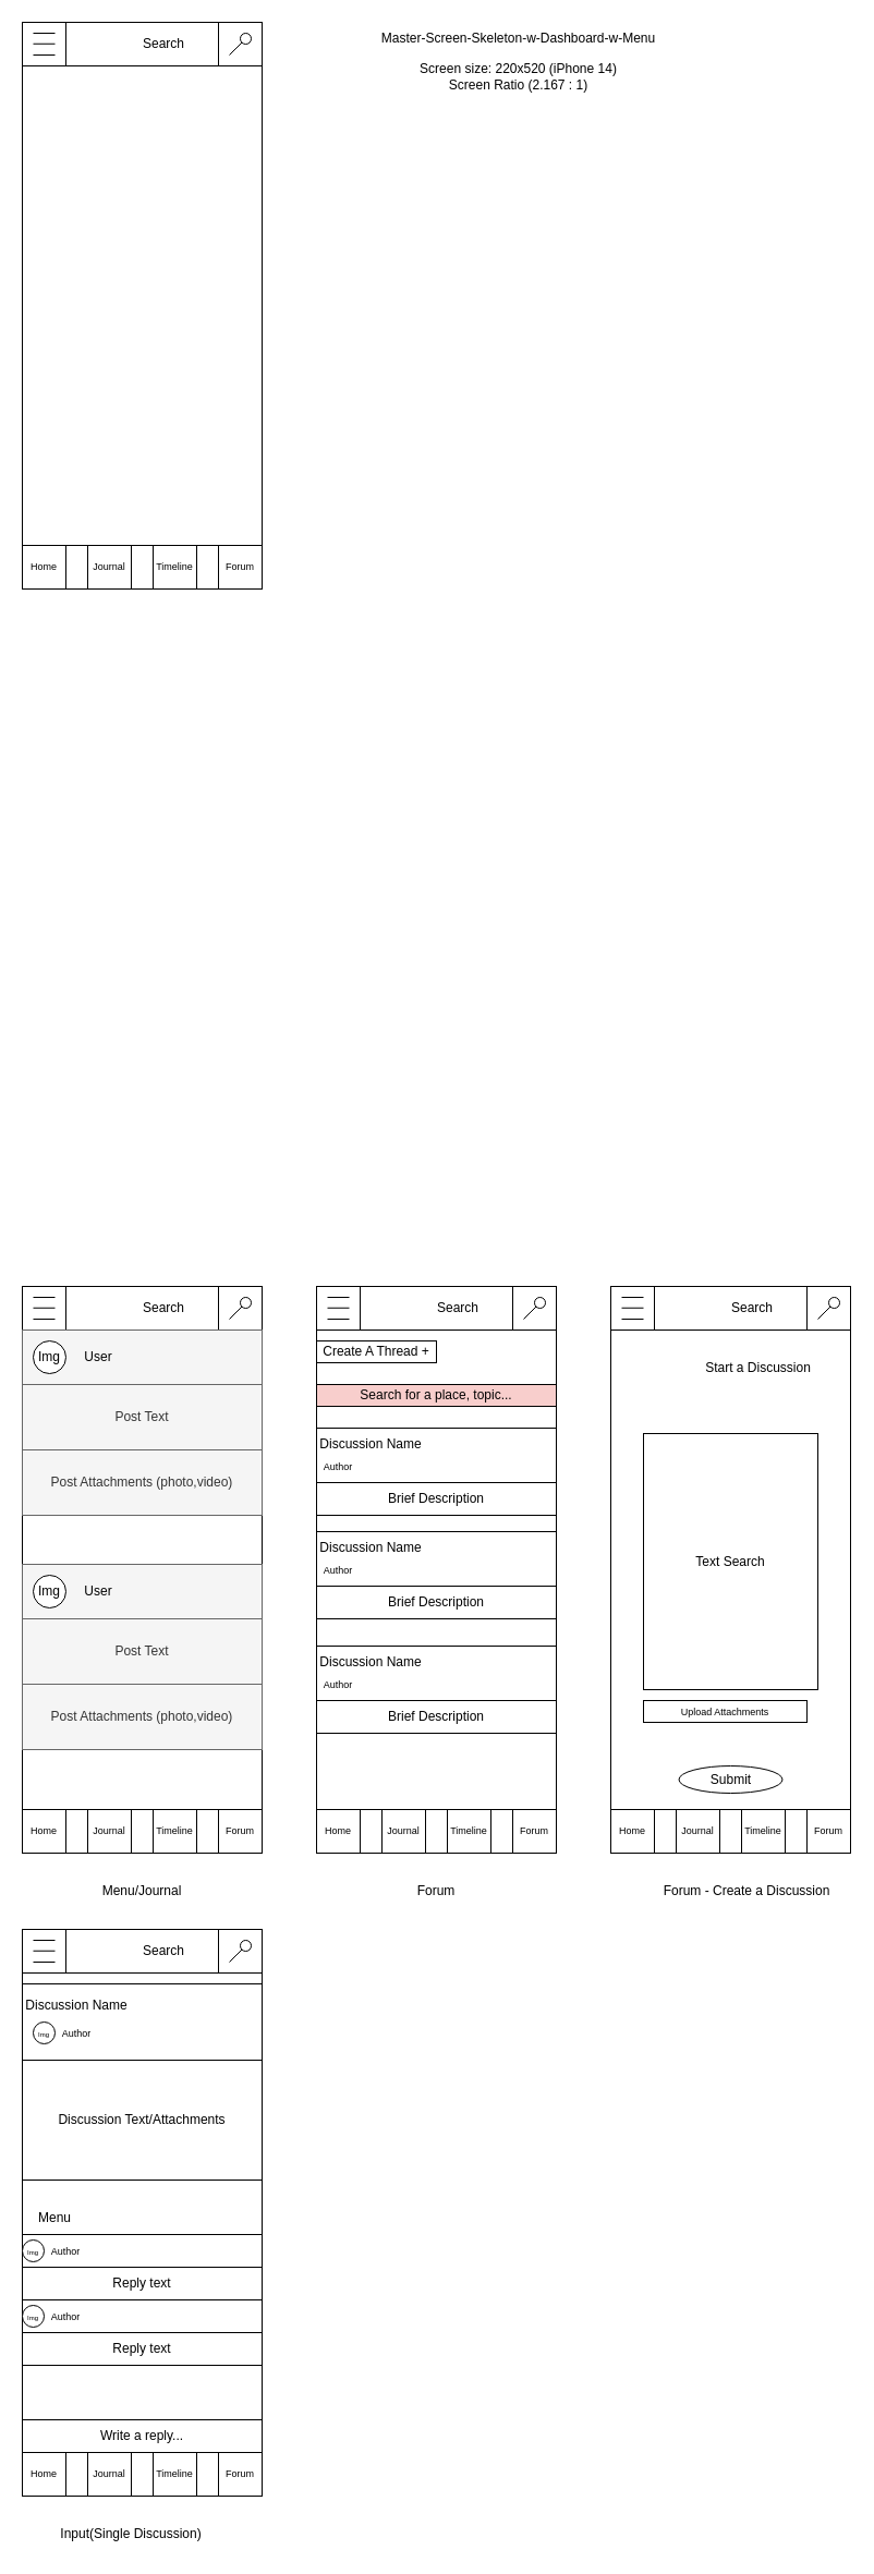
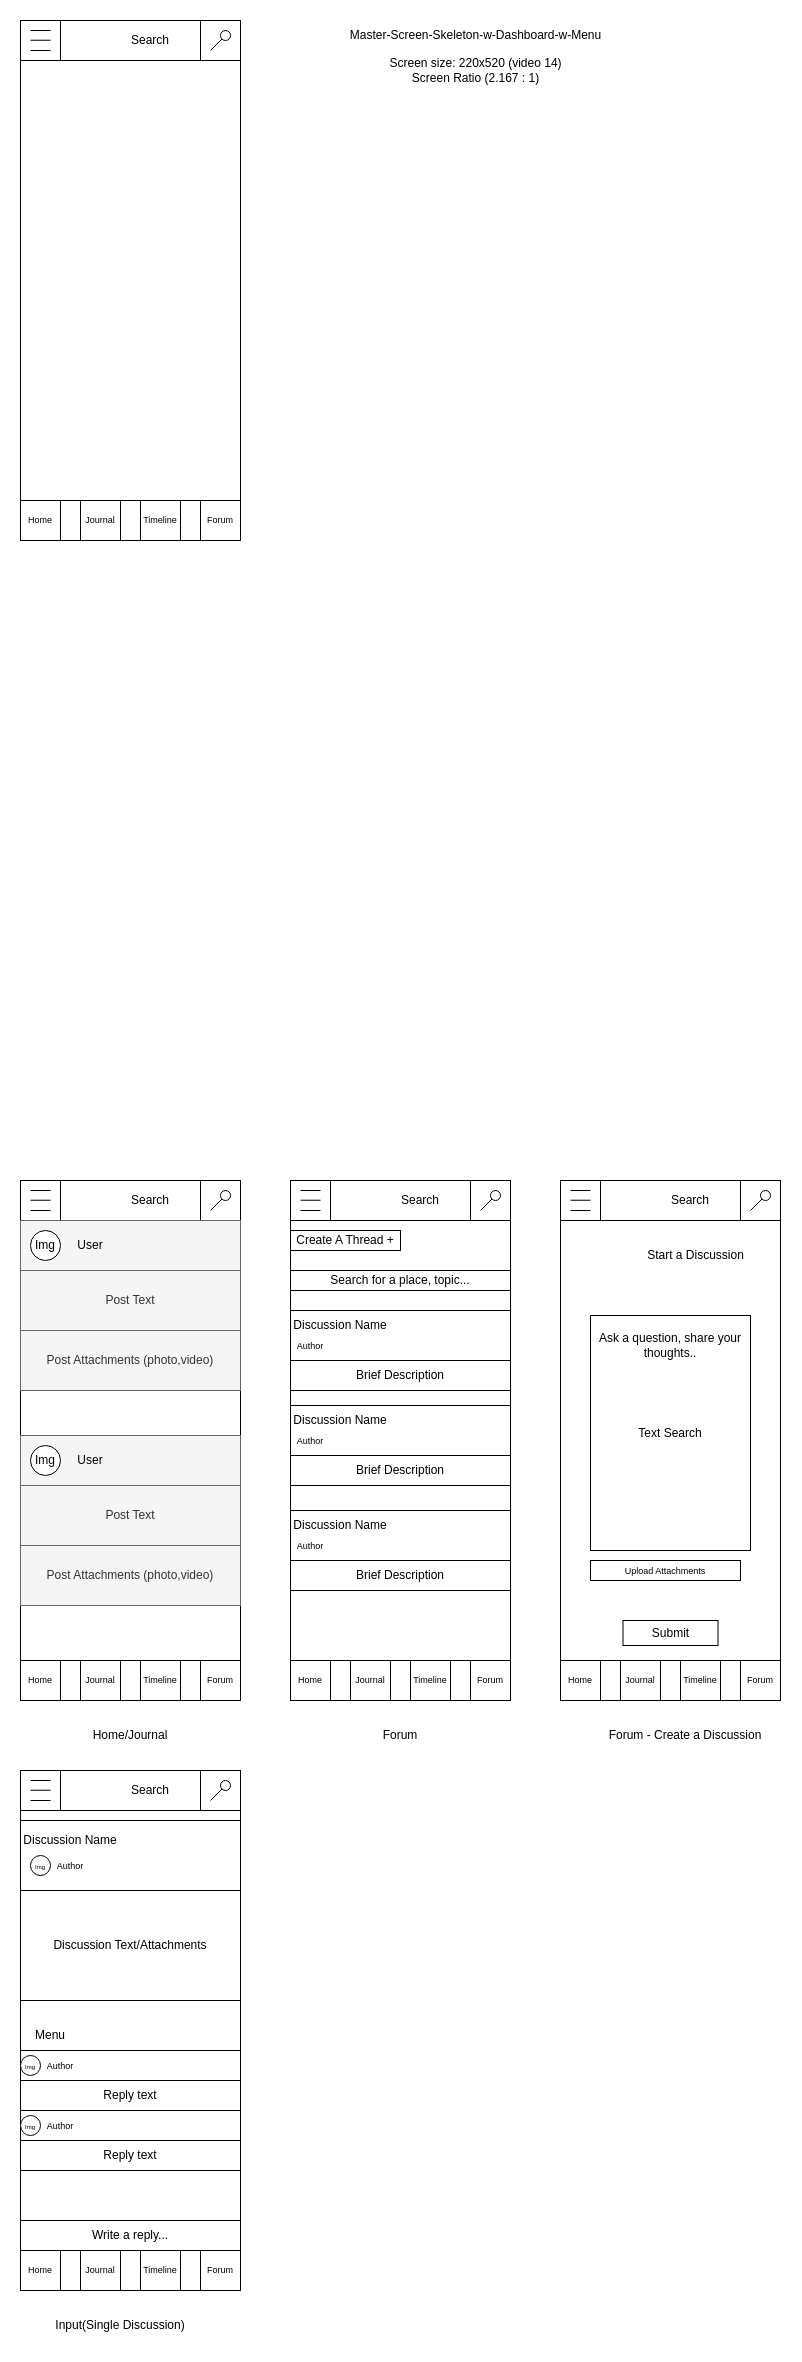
- <mxCell id="16" value="Screen size: 220x520 (iPhone 14) &lt;br&gt;Screen Ratio (2.167 : 1)" style="text;html=1;align=center;verticalAlign=middle;resizable=0;points=[];autosize=1;strokeColor=none;fillColor=none;" parent="1" vertex="1"><mxGeometry x="375" y="50" width="200" height="40" as="geometry" /></mxCell>
+ <mxCell id="16" value="Screen size: 220x520 (video 14) &lt;br&gt;Screen Ratio (2.167 : 1)" style="text;html=1;align=center;verticalAlign=middle;resizable=0;points=[];autosize=1;strokeColor=none;fillColor=none;" parent="1" vertex="1"><mxGeometry x="375" y="50" width="200" height="40" as="geometry" /></mxCell>
- <mxCell id="77" value="Search for a place, topic..." style="rounded=0;whiteSpace=wrap;html=1;fillColor=#f8cecc;" parent="1" vertex="1"><mxGeometry x="290" y="1270" width="220" height="20" as="geometry" /></mxCell>
+ <mxCell id="77" value="Search for a place, topic..." style="rounded=0;whiteSpace=wrap;html=1;" parent="1" vertex="1"><mxGeometry x="290" y="1270" width="220" height="20" as="geometry" /></mxCell>
+ <mxCell id="92" value="Ask a question, share your thoughts.." style="text;html=1;strokeColor=none;fillColor=none;align=center;verticalAlign=middle;whiteSpace=wrap;rounded=0;" parent="1" vertex="1"><mxGeometry x="590" y="1330" width="160" height="30" as="geometry" /></mxCell>
- <mxCell id="94" value="Submit" style="ellipse;whiteSpace=wrap;html=1;" parent="1" vertex="1"><mxGeometry x="622.5" y="1620" width="95" height="25" as="geometry" /></mxCell>
+ <mxCell id="94" value="Submit" style="rounded=0;whiteSpace=wrap;html=1;" parent="1" vertex="1"><mxGeometry x="622.5" y="1620" width="95" height="25" as="geometry" /></mxCell>
- <mxCell id="33" value="Menu/Journal" style="text;html=1;strokeColor=none;fillColor=none;align=center;verticalAlign=middle;whiteSpace=wrap;rounded=0;" parent="1" vertex="1"><mxGeometry x="100" y="1720" width="60" height="30" as="geometry" /></mxCell>
+ <mxCell id="33" value="Home/Journal" style="text;html=1;strokeColor=none;fillColor=none;align=center;verticalAlign=middle;whiteSpace=wrap;rounded=0;" parent="1" vertex="1"><mxGeometry x="100" y="1720" width="60" height="30" as="geometry" /></mxCell>
